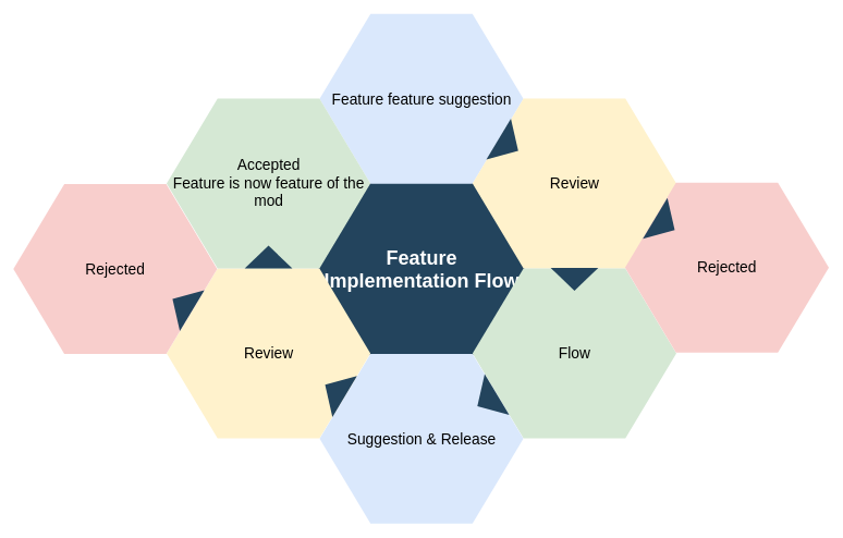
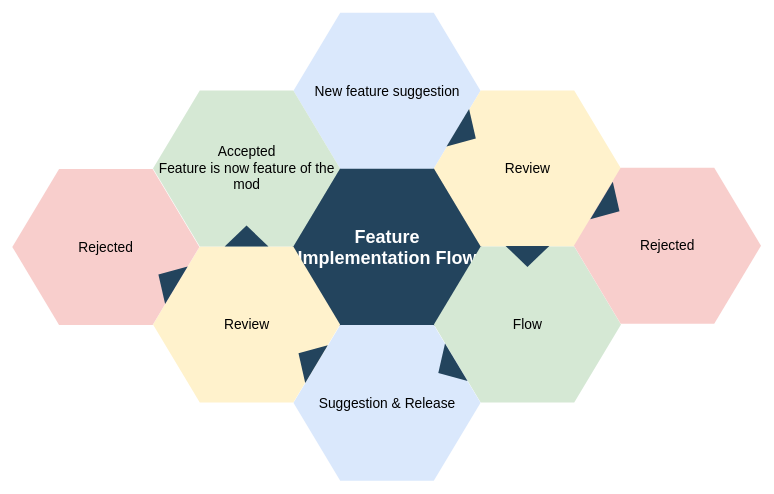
- <mxCell id="4" value="&lt;font style=&quot;font-size: 23px&quot;&gt;Feature feature suggestion&lt;/font&gt;" style="shape=hexagon;perimeter=hexagonPerimeter2;whiteSpace=wrap;html=1;shadow=0;labelBackgroundColor=none;fillColor=#dae8fc;fontFamily=Helvetica;fontSize=23;align=center;strokeWidth=3;strokeColor=none;sketch=0;" parent="1" vertex="1"><mxGeometry x="488.579" y="20.667" width="311.842" height="259.868" as="geometry" /></mxCell>
+ <mxCell id="4" value="&lt;font style=&quot;font-size: 23px&quot;&gt;New feature suggestion&lt;/font&gt;" style="shape=hexagon;perimeter=hexagonPerimeter2;whiteSpace=wrap;html=1;shadow=0;labelBackgroundColor=none;fillColor=#dae8fc;fontFamily=Helvetica;fontSize=23;align=center;strokeWidth=3;strokeColor=none;sketch=0;" parent="1" vertex="1"><mxGeometry x="488.579" y="20.667" width="311.842" height="259.868" as="geometry" /></mxCell>
